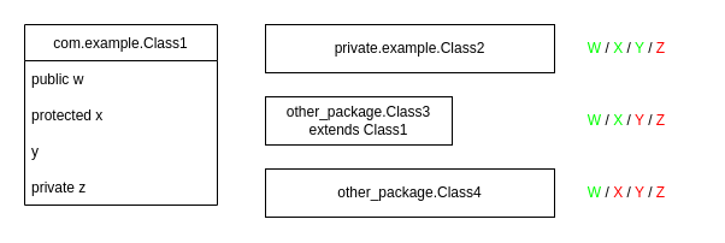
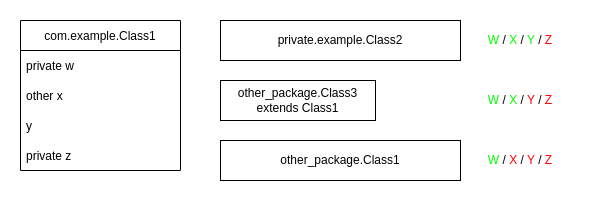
- <mxCell id="3" value="public w" style="text;strokeColor=none;fillColor=none;align=left;verticalAlign=middle;spacingLeft=4;spacingRight=4;overflow=hidden;points=[[0,0.5],[1,0.5]];portConstraint=eastwest;rotatable=0;" vertex="1" parent="2"><mxGeometry y="30" width="160" height="30" as="geometry" /></mxCell>
+ <mxCell id="3" value="private w" style="text;strokeColor=none;fillColor=none;align=left;verticalAlign=middle;spacingLeft=4;spacingRight=4;overflow=hidden;points=[[0,0.5],[1,0.5]];portConstraint=eastwest;rotatable=0;" vertex="1" parent="2"><mxGeometry y="30" width="160" height="30" as="geometry" /></mxCell>
- <mxCell id="4" value="protected x" style="text;strokeColor=none;fillColor=none;align=left;verticalAlign=middle;spacingLeft=4;spacingRight=4;overflow=hidden;points=[[0,0.5],[1,0.5]];portConstraint=eastwest;rotatable=0;" vertex="1" parent="2"><mxGeometry y="60" width="160" height="30" as="geometry" /></mxCell>
+ <mxCell id="4" value="other x" style="text;strokeColor=none;fillColor=none;align=left;verticalAlign=middle;spacingLeft=4;spacingRight=4;overflow=hidden;points=[[0,0.5],[1,0.5]];portConstraint=eastwest;rotatable=0;" vertex="1" parent="2"><mxGeometry y="60" width="160" height="30" as="geometry" /></mxCell>
- <mxCell id="8" value="other_package.Class4" style="rounded=0;whiteSpace=wrap;html=1;" vertex="1" parent="1"><mxGeometry x="220" y="140" width="240" height="40" as="geometry" /></mxCell>
+ <mxCell id="8" value="other_package.Class1" style="rounded=0;whiteSpace=wrap;html=1;" vertex="1" parent="1"><mxGeometry x="220" y="140" width="240" height="40" as="geometry" /></mxCell>
